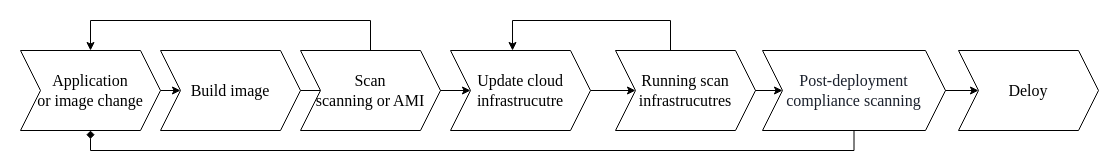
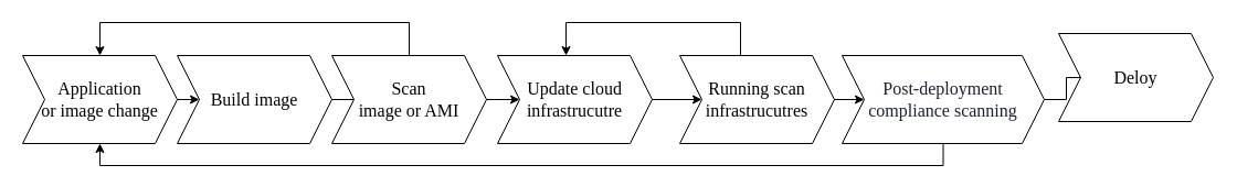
- <mxCell id="16" value="Scan&lt;br style=&quot;font-size: 16px;&quot;&gt;scanning or AMI" style="shape=step;perimeter=stepPerimeter;whiteSpace=wrap;html=1;fixedSize=1;fontFamily=Times New Roman;fontSize=16;" parent="1" vertex="1"><mxGeometry x="300" y="50" width="140" height="80" as="geometry" /></mxCell>
+ <mxCell id="16" value="Scan&lt;br style=&quot;font-size: 16px;&quot;&gt;image or AMI" style="shape=step;perimeter=stepPerimeter;whiteSpace=wrap;html=1;fixedSize=1;fontFamily=Times New Roman;fontSize=16;" parent="1" vertex="1"><mxGeometry x="300" y="50" width="140" height="80" as="geometry" /></mxCell>
- <mxCell id="17" value="Deloy" style="shape=step;perimeter=stepPerimeter;whiteSpace=wrap;html=1;fixedSize=1;fontFamily=Times New Roman;fontSize=16;" parent="1" vertex="1"><mxGeometry x="958" y="50" width="140" height="80" as="geometry" /></mxCell>
+ <mxCell id="17" value="Deloy" style="shape=step;perimeter=stepPerimeter;whiteSpace=wrap;html=1;fixedSize=1;fontFamily=Times New Roman;fontSize=16;" parent="1" vertex="1"><mxGeometry x="958" y="30" width="140" height="80" as="geometry" /></mxCell>
- <mxCell id="12" style="edgeStyle=orthogonalEdgeStyle;rounded=0;orthogonalLoop=1;jettySize=auto;html=1;exitX=0.5;exitY=1;exitDx=0;exitDy=0;entryX=0.5;entryY=1;entryDx=0;entryDy=0;fontFamily=Times New Roman;fontSize=16;endArrow=diamond;" parent="1" source="13" target="3" edge="1"><mxGeometry relative="1" as="geometry" /></mxCell>
+ <mxCell id="12" style="edgeStyle=orthogonalEdgeStyle;rounded=0;orthogonalLoop=1;jettySize=auto;html=1;exitX=0.5;exitY=1;exitDx=0;exitDy=0;entryX=0.5;entryY=1;entryDx=0;entryDy=0;fontFamily=Times New Roman;fontSize=16;" parent="1" source="13" target="3" edge="1"><mxGeometry relative="1" as="geometry" /></mxCell>
